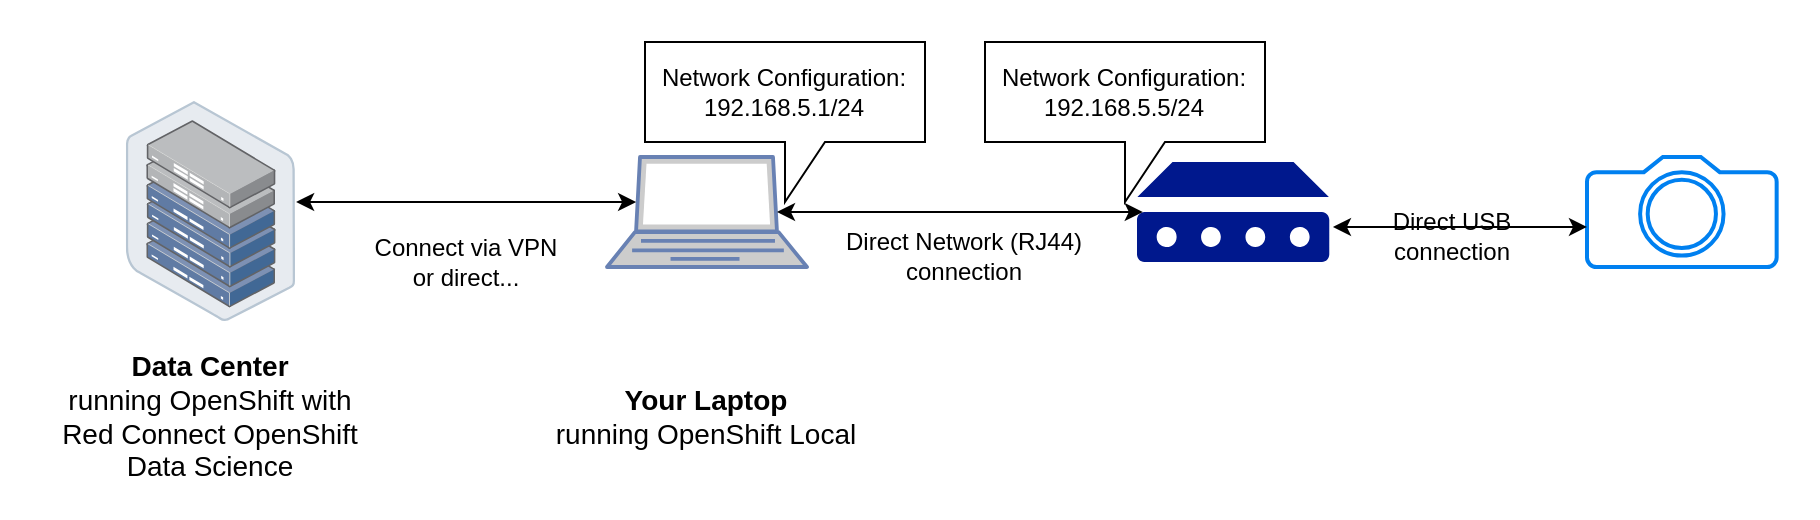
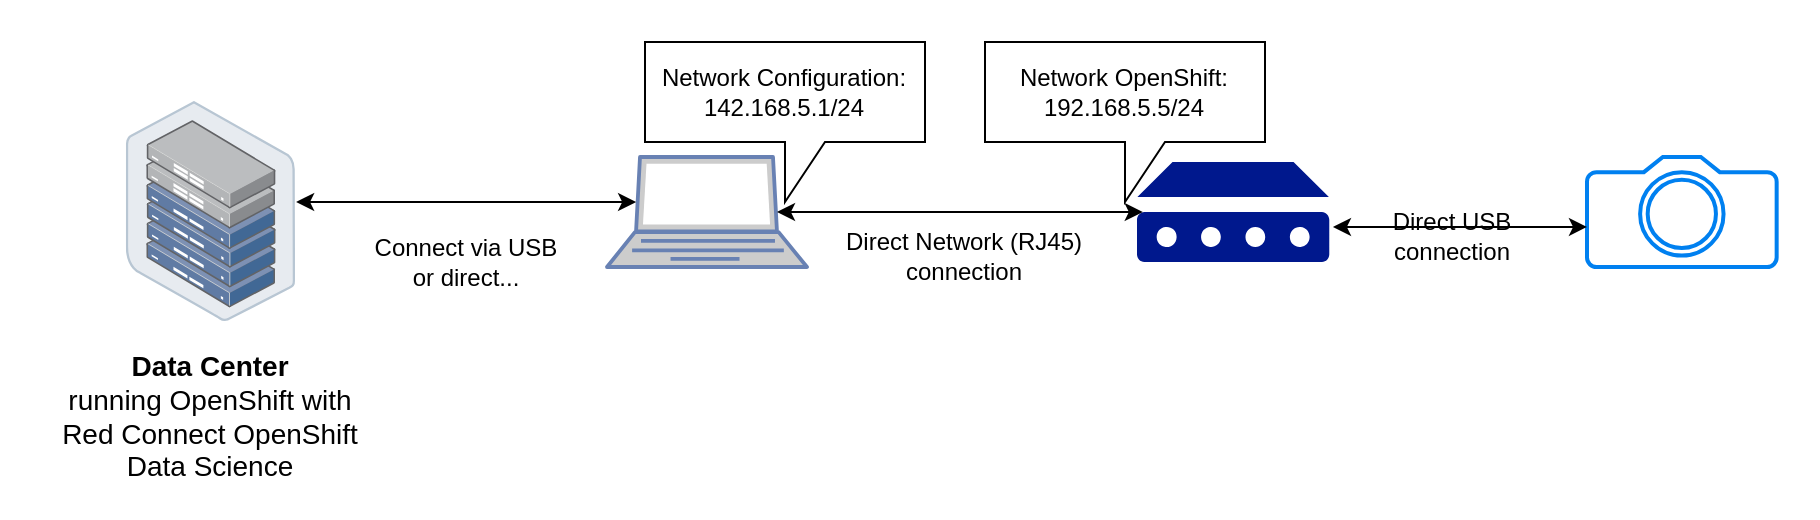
- <mxCell id="11" value="&lt;div&gt;Network Configuration:&lt;/div&gt;&lt;div&gt;192.168.5.1/24&lt;br&gt;&lt;/div&gt;" style="shape=callout;whiteSpace=wrap;html=1;perimeter=calloutPerimeter;" vertex="1" parent="1"><mxGeometry x="322" y="20.5" width="140" height="80" as="geometry" /></mxCell>
+ <mxCell id="11" value="&lt;div&gt;Network Configuration:&lt;/div&gt;&lt;div&gt;142.168.5.1/24&lt;br&gt;&lt;/div&gt;" style="shape=callout;whiteSpace=wrap;html=1;perimeter=calloutPerimeter;" vertex="1" parent="1"><mxGeometry x="322" y="20.5" width="140" height="80" as="geometry" /></mxCell>
- <mxCell id="10" value="&lt;div&gt;Network Configuration:&lt;/div&gt;&lt;div&gt;192.168.5.5/24&lt;br&gt;&lt;/div&gt;" style="shape=callout;whiteSpace=wrap;html=1;perimeter=calloutPerimeter;" vertex="1" parent="1"><mxGeometry x="492" y="20.5" width="140" height="80" as="geometry" /></mxCell>
+ <mxCell id="10" value="&lt;div&gt;Network OpenShift:&lt;/div&gt;&lt;div&gt;192.168.5.5/24&lt;br&gt;&lt;/div&gt;" style="shape=callout;whiteSpace=wrap;html=1;perimeter=calloutPerimeter;" vertex="1" parent="1"><mxGeometry x="492" y="20.5" width="140" height="80" as="geometry" /></mxCell>
- <mxCell id="13" value="Direct Network (RJ44) connection" style="text;html=1;strokeColor=none;fillColor=none;align=center;verticalAlign=middle;whiteSpace=wrap;rounded=0;" vertex="1" parent="1"><mxGeometry x="397" y="98" width="170" height="60" as="geometry" /></mxCell>
+ <mxCell id="13" value="Direct Network (RJ45) connection" style="text;html=1;strokeColor=none;fillColor=none;align=center;verticalAlign=middle;whiteSpace=wrap;rounded=0;" vertex="1" parent="1"><mxGeometry x="397" y="98" width="170" height="60" as="geometry" /></mxCell>
- <mxCell id="8" value="&lt;div&gt;Connect via VPN&lt;/div&gt;&lt;div&gt;or direct...&lt;/div&gt;" style="text;html=1;strokeColor=none;fillColor=none;align=center;verticalAlign=middle;whiteSpace=wrap;rounded=0;" vertex="1" parent="1"><mxGeometry x="147.56" y="100.5" width="170" height="60" as="geometry" /></mxCell>
+ <mxCell id="8" value="&lt;div&gt;Connect via USB&lt;/div&gt;&lt;div&gt;or direct...&lt;/div&gt;" style="text;html=1;strokeColor=none;fillColor=none;align=center;verticalAlign=middle;whiteSpace=wrap;rounded=0;" vertex="1" parent="1"><mxGeometry x="147.56" y="100.5" width="170" height="60" as="geometry" /></mxCell>
- <mxCell id="5" value="&lt;div style=&quot;font-size: 14px;&quot;&gt;&lt;font style=&quot;font-size: 14px;&quot;&gt;&lt;b&gt;Your Laptop&lt;/b&gt;&lt;/font&gt;&lt;/div&gt;&lt;div style=&quot;font-size: 14px;&quot;&gt;&lt;font style=&quot;font-size: 14px;&quot;&gt;running OpenShift Local&lt;font style=&quot;font-size: 14px;&quot;&gt;&lt;br&gt;&lt;/font&gt;&lt;/font&gt;&lt;/div&gt;" style="text;html=1;strokeColor=none;fillColor=none;align=center;verticalAlign=middle;whiteSpace=wrap;rounded=0;" vertex="1" parent="1"><mxGeometry x="268" y="178" width="170" height="60" as="geometry" /></mxCell>
